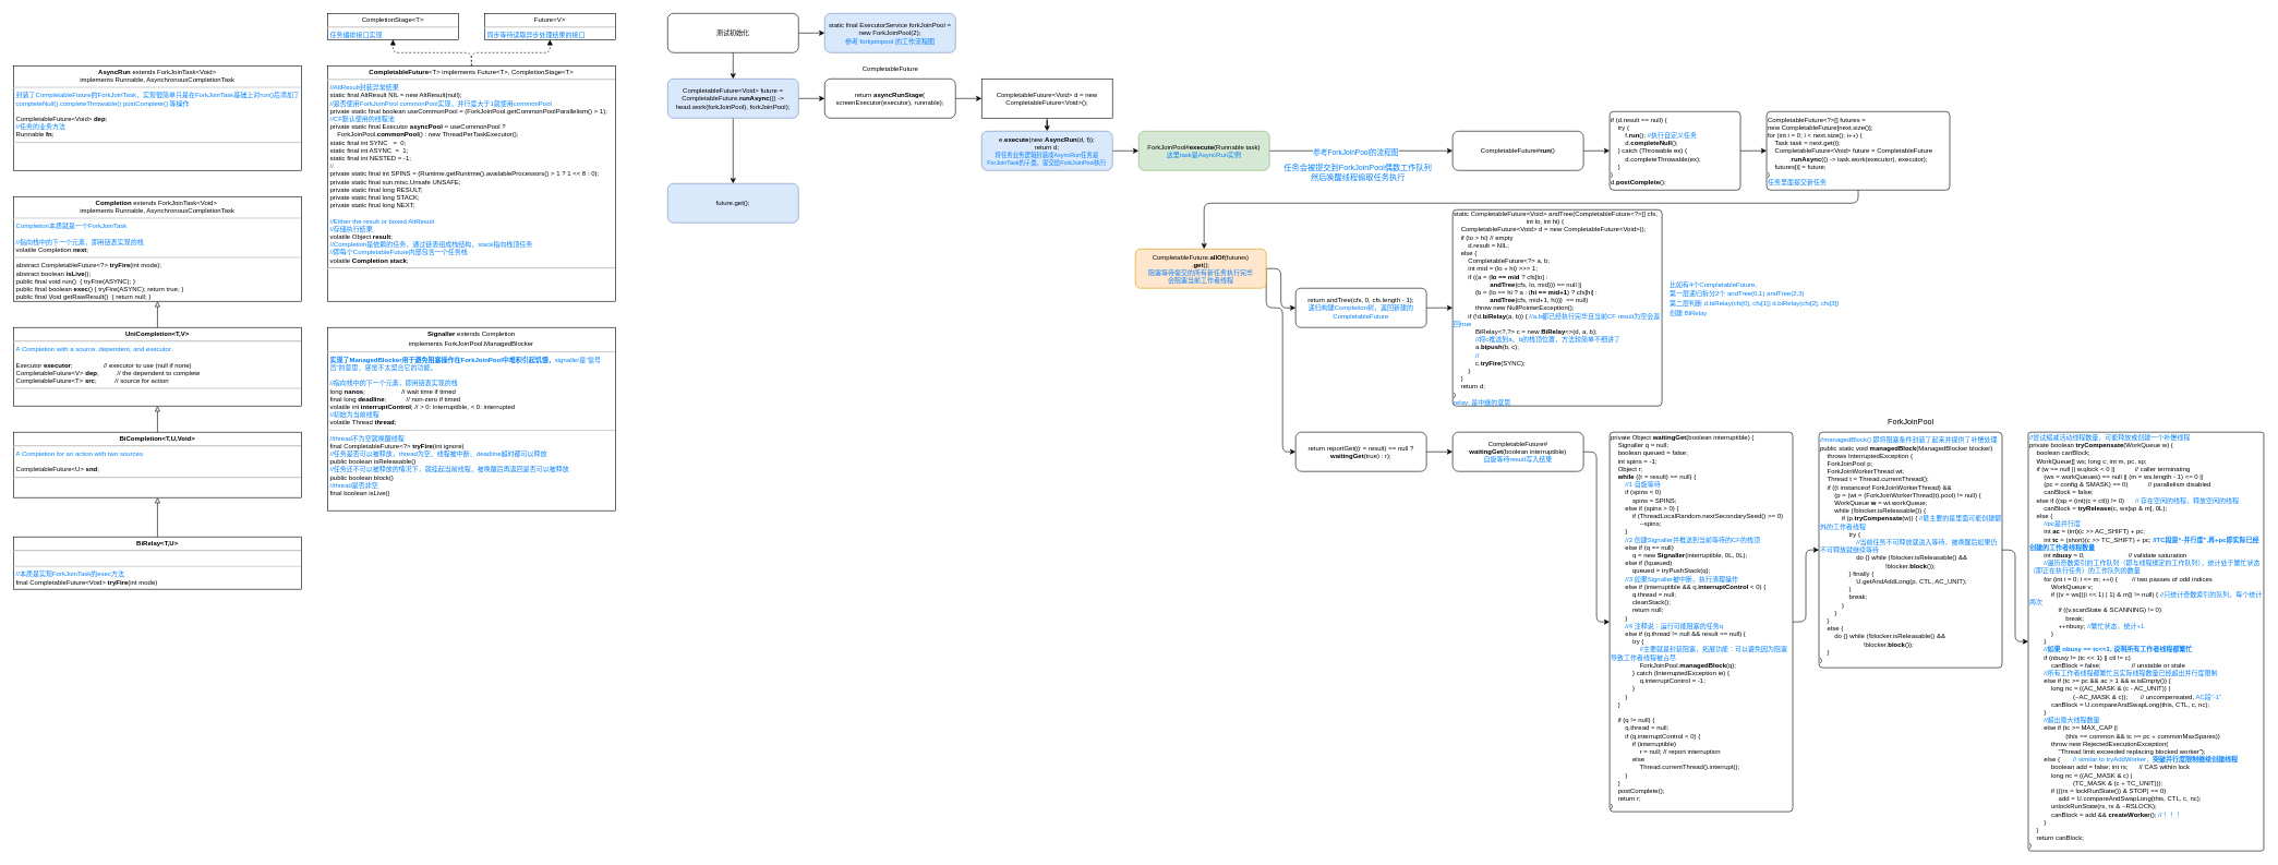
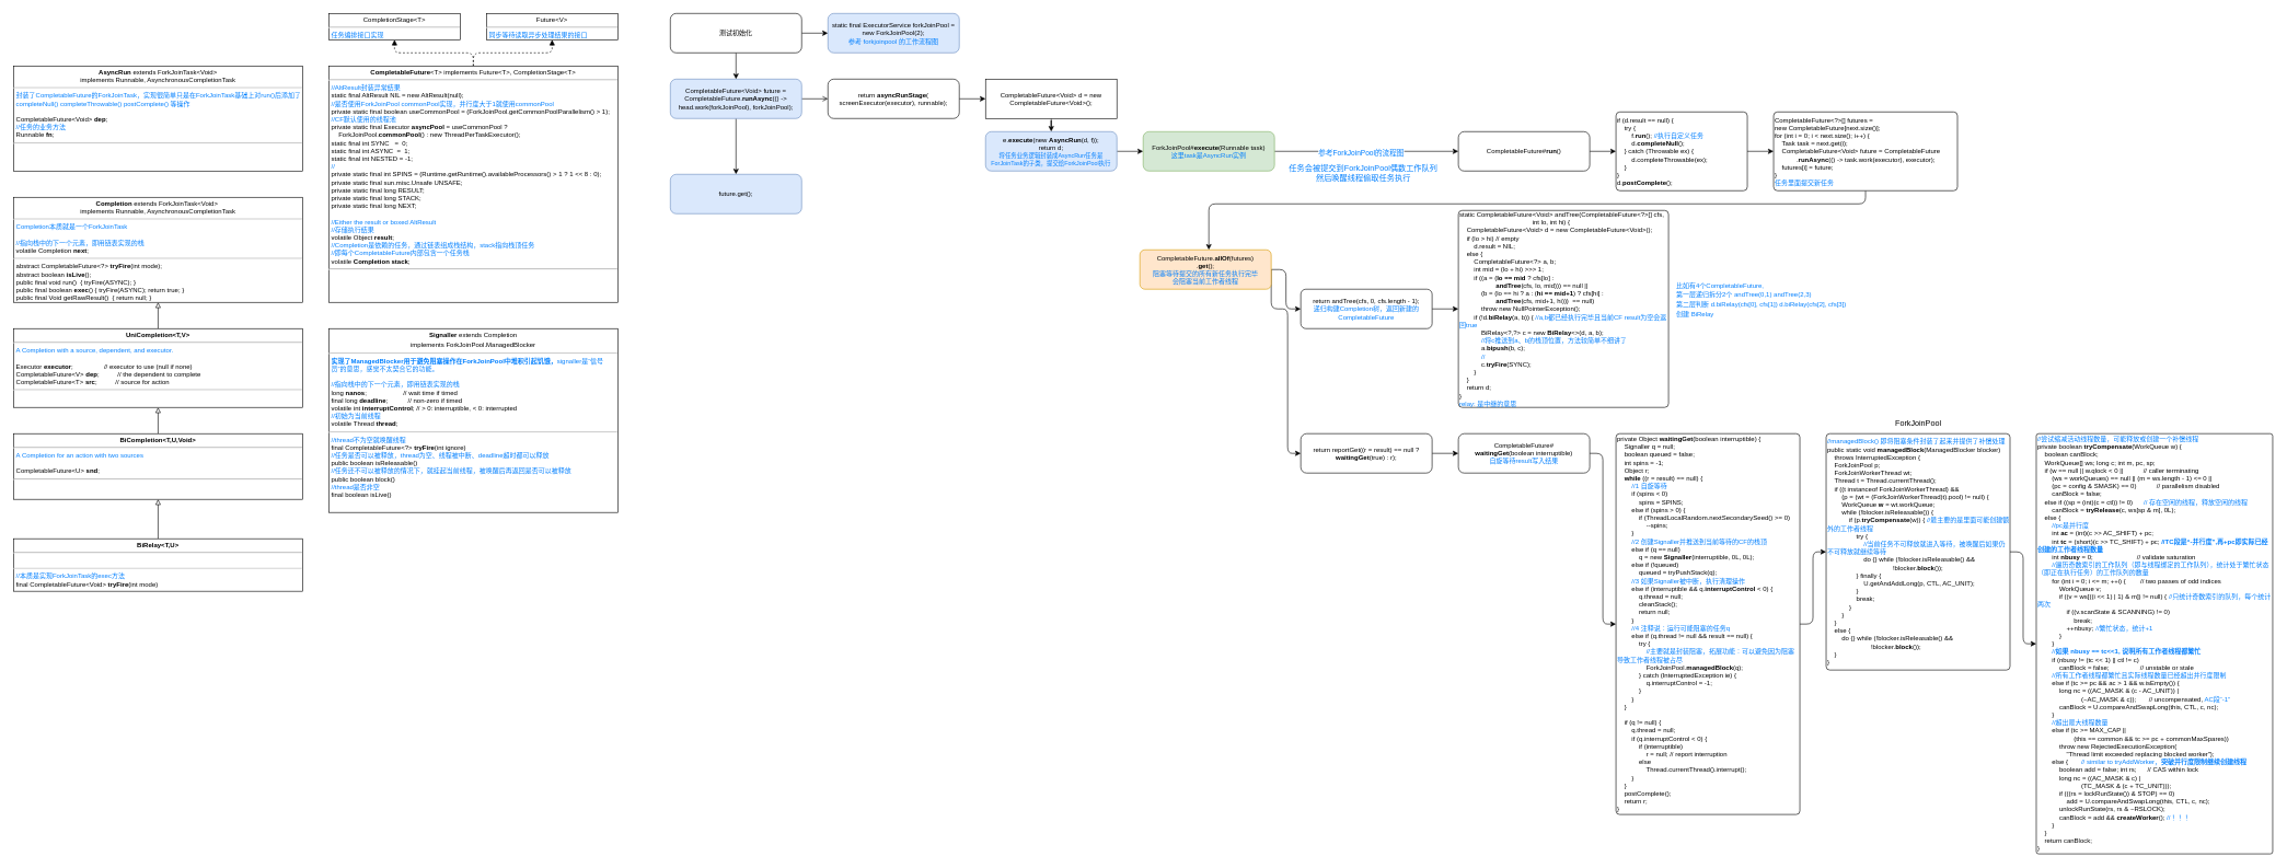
- <mxCell id="8" value="CompletableFuture" style="text;html=1;align=center;verticalAlign=middle;resizable=0;points=[];autosize=1;strokeColor=none;fillColor=none;fontSize=10;" parent="1" vertex="1"><mxGeometry x="1305" y="90" width="110" height="30" as="geometry" /></mxCell>
- <mxCell id="2" value="" style="edgeStyle=orthogonalEdgeStyle;rounded=1;orthogonalLoop=1;jettySize=auto;html=1;fontSize=10;" parent="1" source="4" target="6" edge="1"><mxGeometry relative="1" as="geometry" /></mxCell>
+ <mxCell id="2" value="" style="edgeStyle=orthogonalEdgeStyle;rounded=1;orthogonalLoop=1;jettySize=auto;html=1;fontSize=10;endArrow=open;" parent="1" source="4" target="6" edge="1"><mxGeometry relative="1" as="geometry" /></mxCell>
- <mxCell id="7" value="future.get();" style="rounded=1;whiteSpace=wrap;html=1;fontSize=10;fillColor=#dae8fc;strokeColor=#6c8ebf;" parent="1" vertex="1"><mxGeometry x="1020" y="280" width="200" height="60" as="geometry" /></mxCell>
+ <mxCell id="7" value="future.get();" style="rounded=1;whiteSpace=wrap;html=1;fontSize=10;fillColor=#dae8fc;strokeColor=#6c8ebf;" parent="1" vertex="1"><mxGeometry x="1020" y="265" width="200" height="60" as="geometry" /></mxCell>
